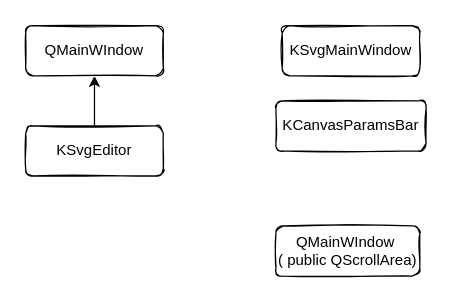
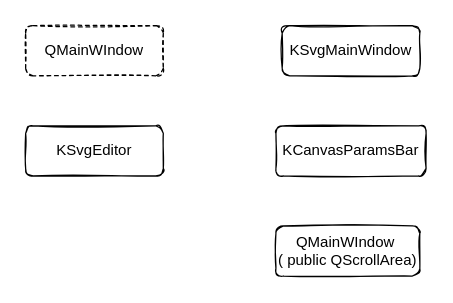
- <mxCell id="4" value="QMainWIndow" style="rounded=1;whiteSpace=wrap;html=1;sketch=1;" vertex="1" parent="1"><mxGeometry x="20" y="20" width="110" height="40" as="geometry" /></mxCell>
+ <mxCell id="4" value="QMainWIndow" style="rounded=1;whiteSpace=wrap;html=1;sketch=1;dashed=1;" vertex="1" parent="1"><mxGeometry x="20" y="20" width="110" height="40" as="geometry" /></mxCell>
- <mxCell id="2" value="" style="edgeStyle=orthogonalEdgeStyle;curved=1;orthogonalLoop=1;jettySize=auto;html=1;" edge="1" parent="1" source="3" target="4"><mxGeometry relative="1" as="geometry" /></mxCell>
- <mxCell id="5" value="KCanvasParamsBar" style="rounded=1;whiteSpace=wrap;html=1;sketch=1;" vertex="1" parent="1"><mxGeometry x="220" y="80" width="120" height="40" as="geometry" /></mxCell>
+ <mxCell id="5" value="KCanvasParamsBar" style="rounded=1;whiteSpace=wrap;html=1;sketch=1;" vertex="1" parent="1"><mxGeometry x="220" y="100" width="120" height="40" as="geometry" /></mxCell>
